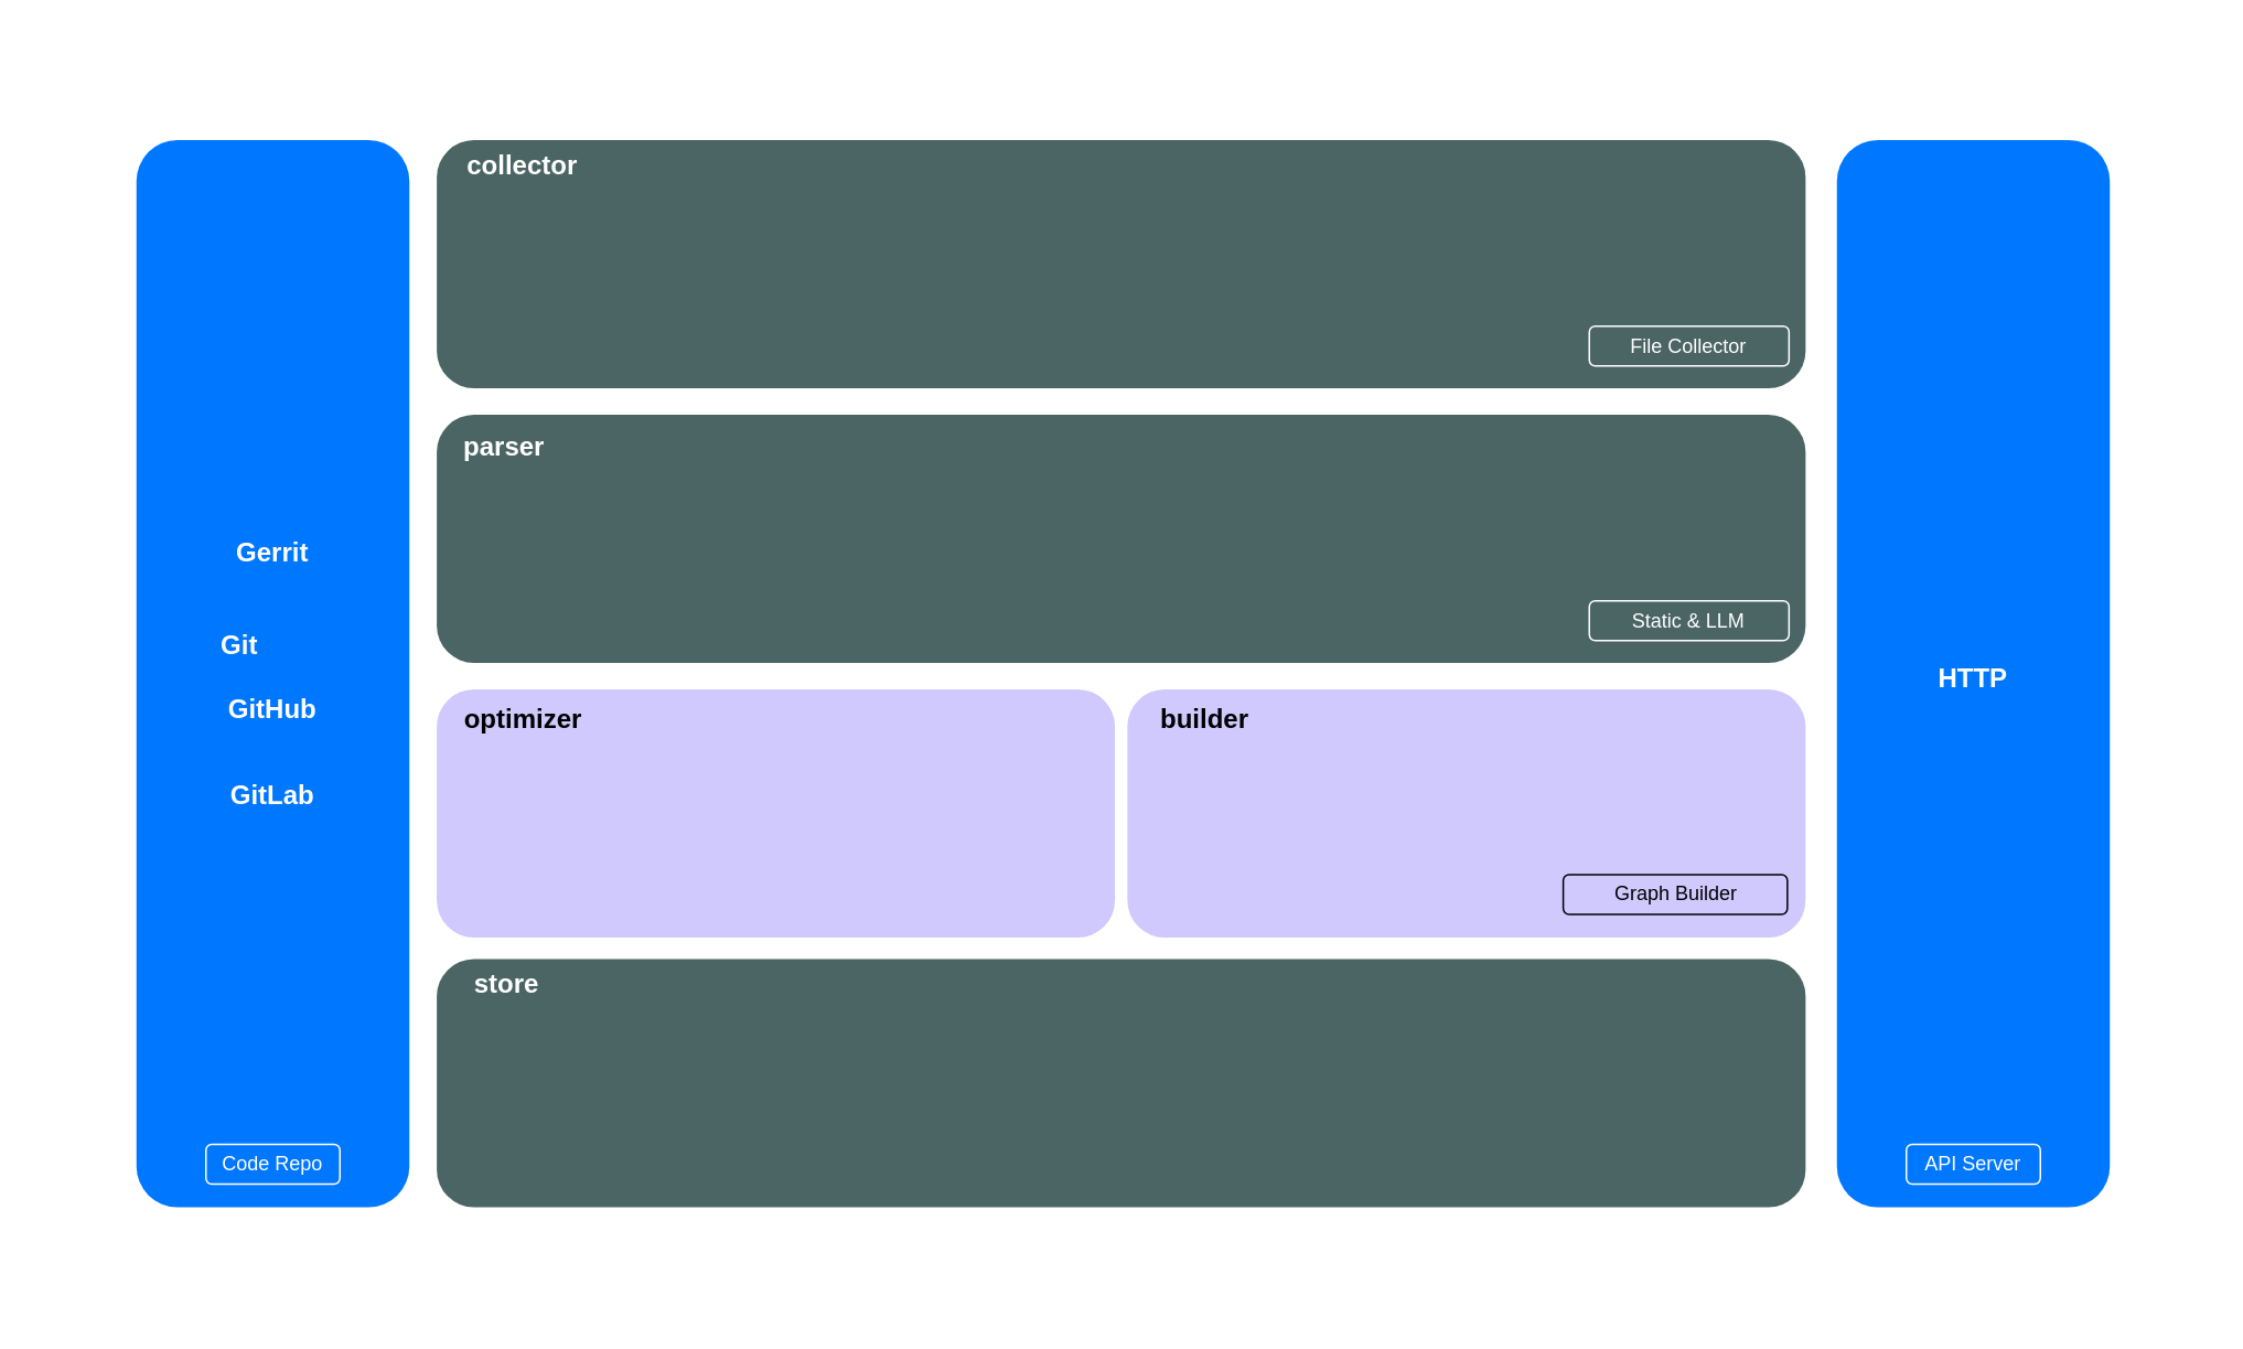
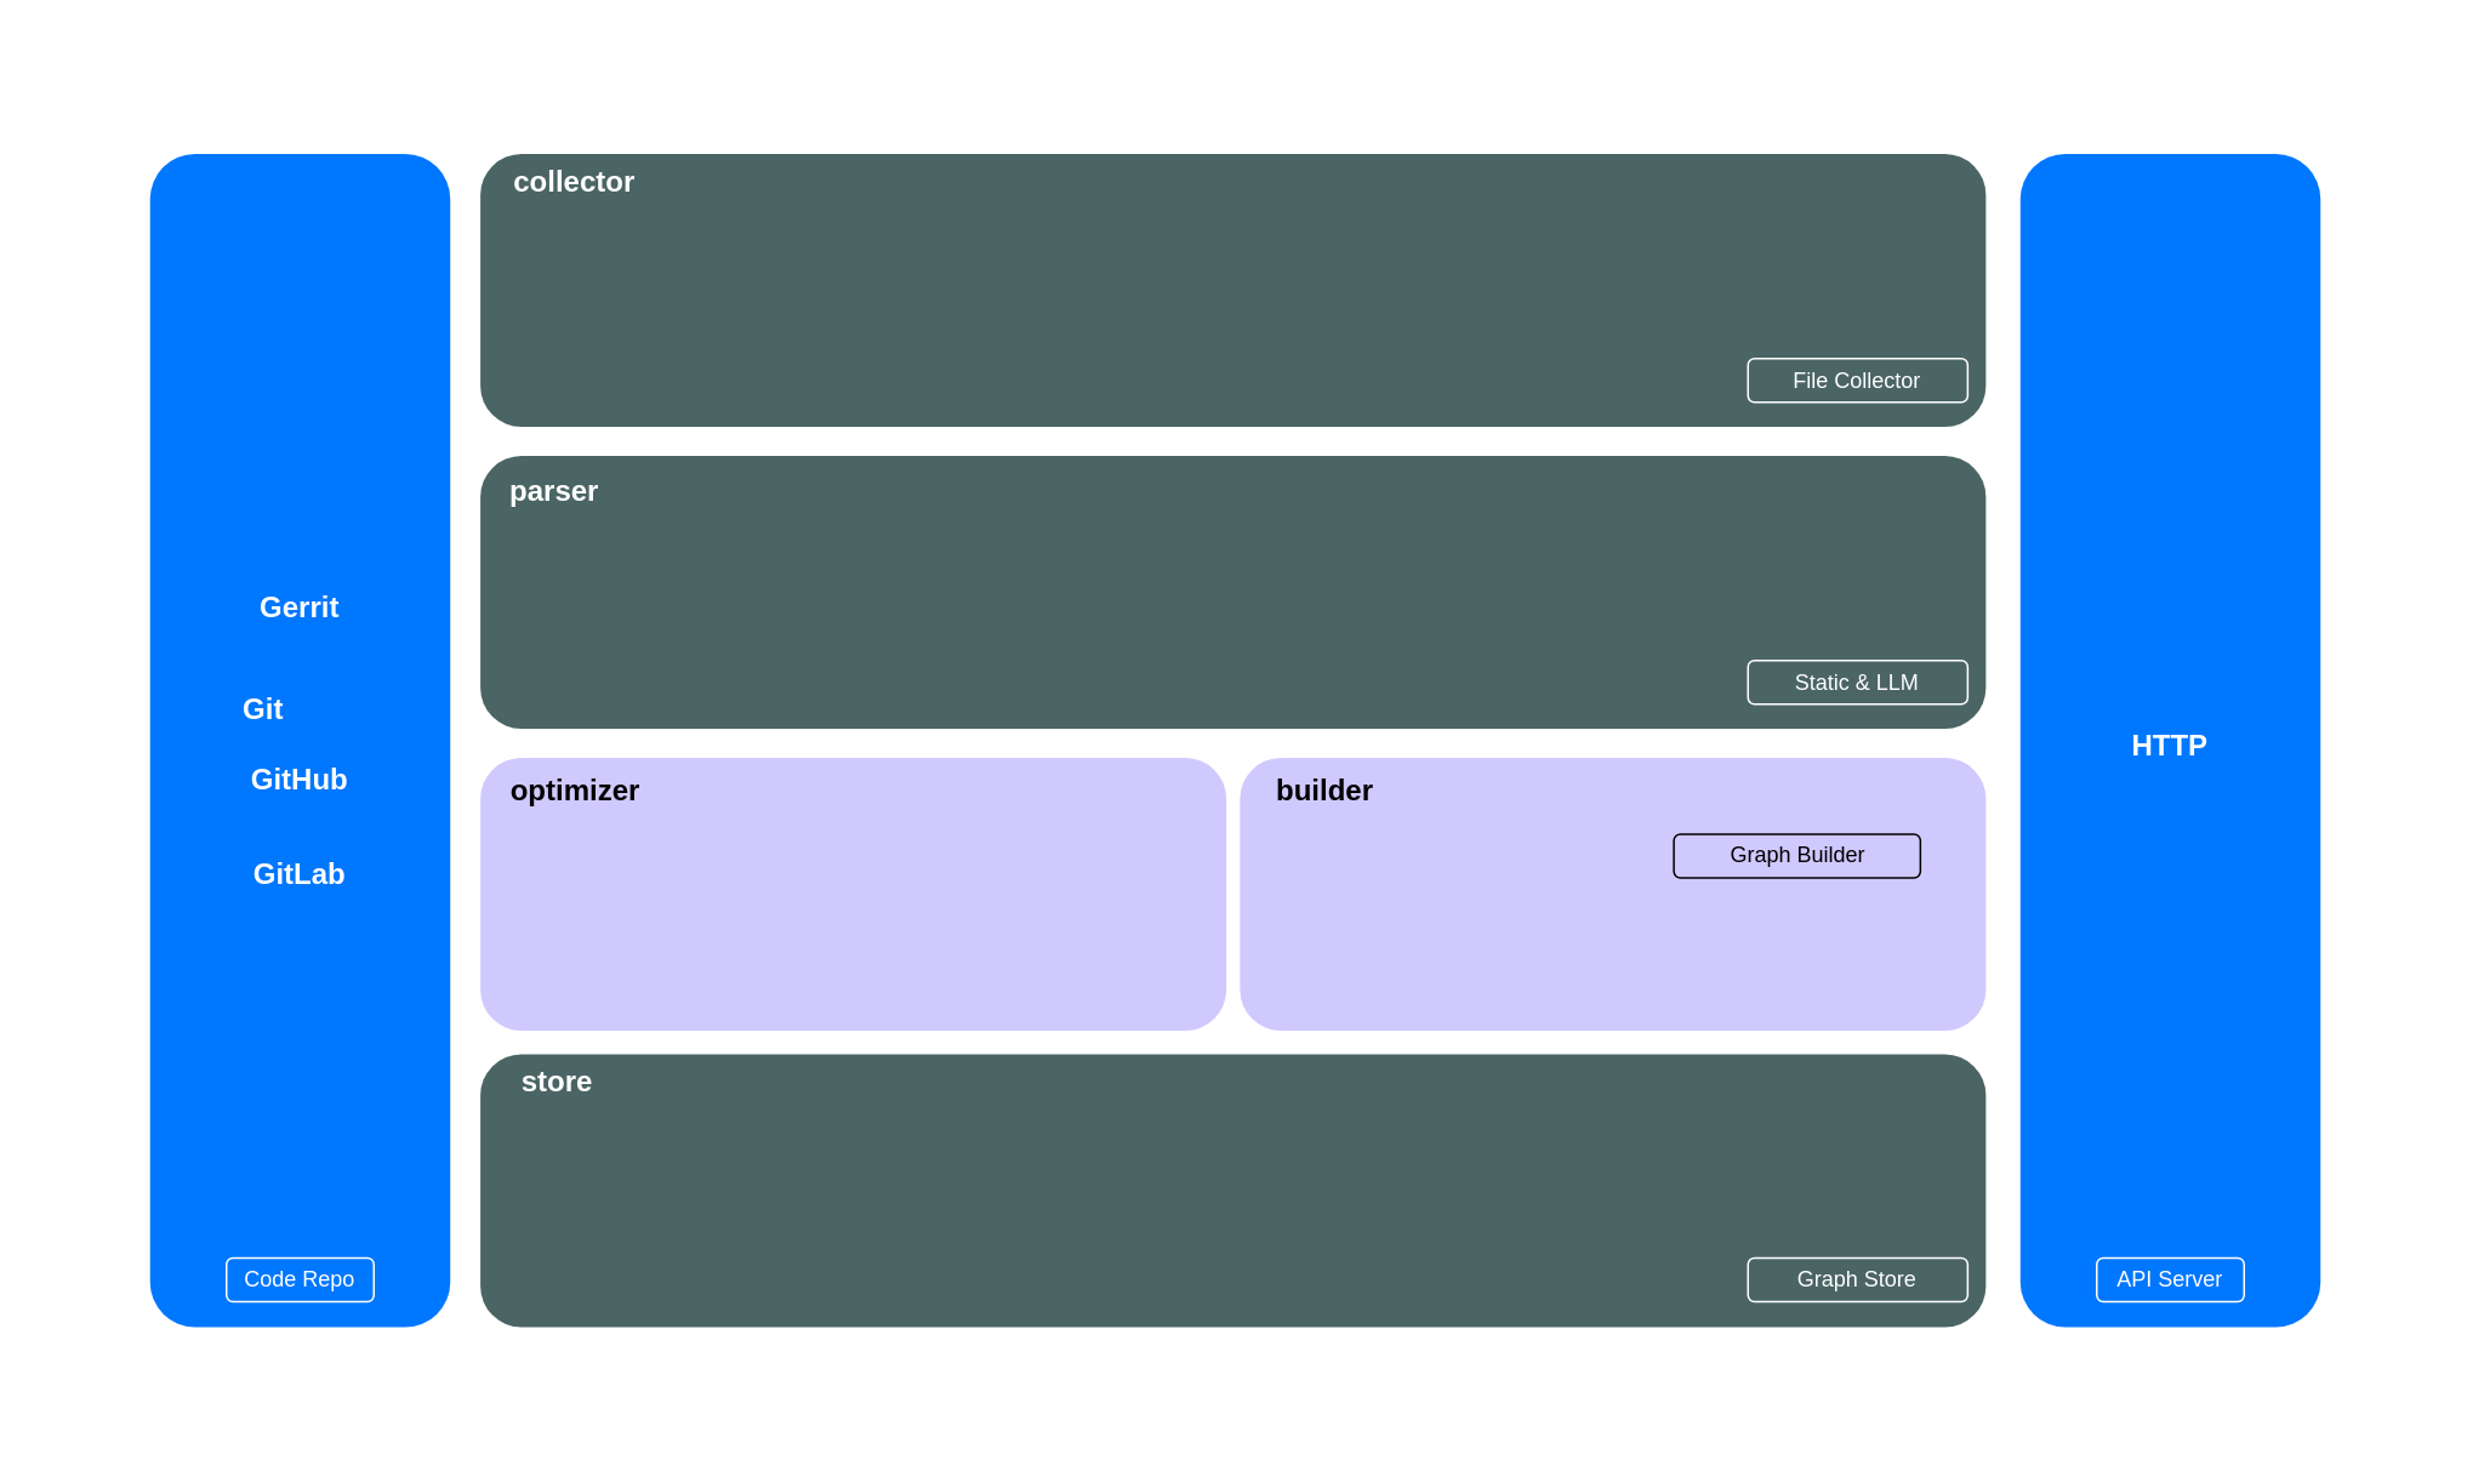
- <mxCell id="5" value="Graph Builder" style="text;html=1;strokeColor=#000000;fillColor=none;align=center;verticalAlign=middle;whiteSpace=wrap;rounded=1;fontStyle=0;fontColor=#000000;" parent="1" vertex="1"><mxGeometry x="944.57" y="528" width="135.5" height="24" as="geometry" /></mxCell>
+ <mxCell id="5" value="Graph Builder" style="text;html=1;strokeColor=#000000;fillColor=none;align=center;verticalAlign=middle;whiteSpace=wrap;rounded=1;fontStyle=0;fontColor=#000000;" parent="1" vertex="1"><mxGeometry x="919.57" y="458" width="135.5" height="24" as="geometry" /></mxCell>
+ <mxCell id="19" value="&lt;span&gt;Graph Store&lt;/span&gt;" style="text;html=1;strokeColor=#FFFFFF;fillColor=none;align=center;verticalAlign=middle;whiteSpace=wrap;rounded=1;fontStyle=0;fontColor=#FFFFFF;" vertex="1" parent="1"><mxGeometry x="960.32" y="691" width="120.75" height="24" as="geometry" /></mxCell>
